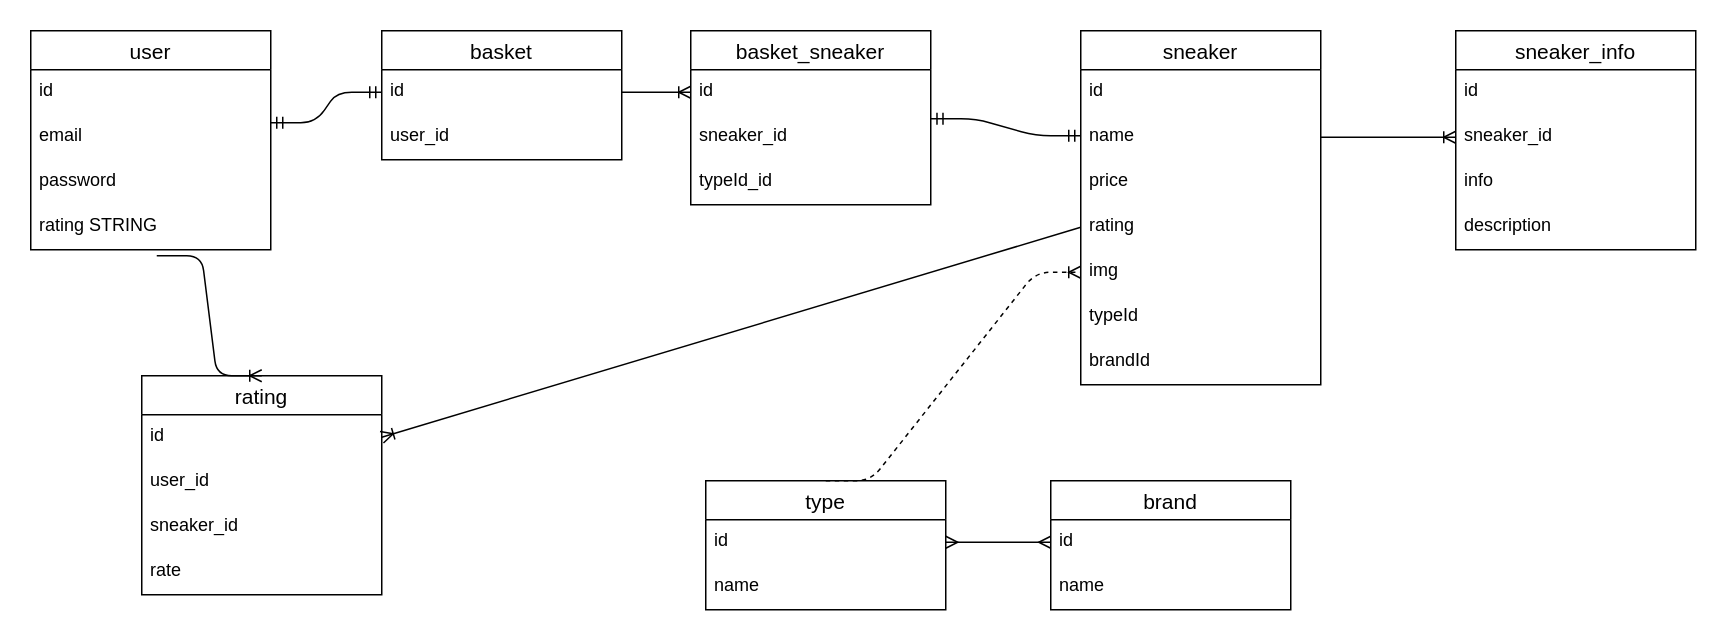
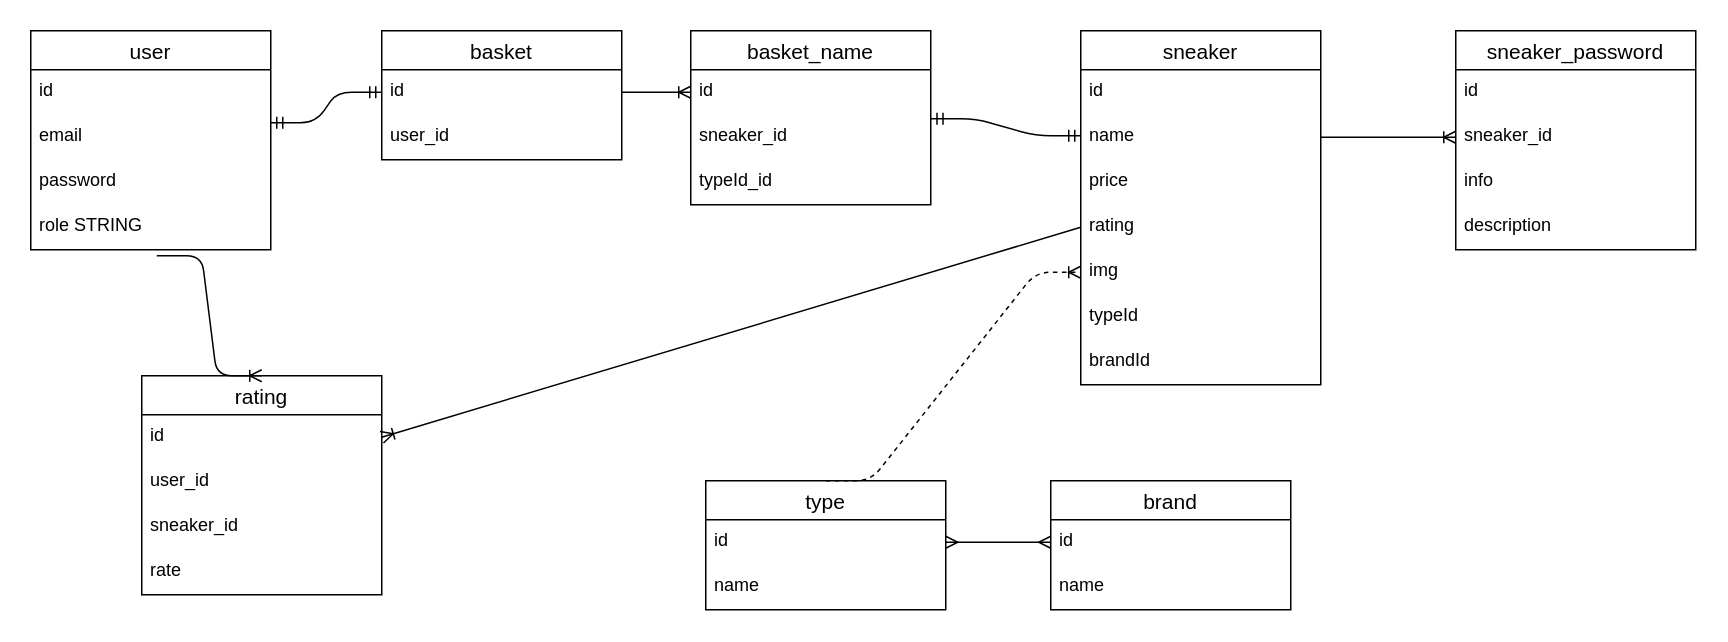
- <mxCell id="33" value="basket_sneaker" style="swimlane;fontStyle=0;childLayout=stackLayout;horizontal=1;startSize=26;horizontalStack=0;resizeParent=1;resizeParentMax=0;resizeLast=0;collapsible=1;marginBottom=0;align=center;fontSize=14;" parent="1" vertex="1"><mxGeometry x="460" y="20" width="160" height="116" as="geometry" /></mxCell>
+ <mxCell id="33" value="basket_name" style="swimlane;fontStyle=0;childLayout=stackLayout;horizontal=1;startSize=26;horizontalStack=0;resizeParent=1;resizeParentMax=0;resizeLast=0;collapsible=1;marginBottom=0;align=center;fontSize=14;" parent="1" vertex="1"><mxGeometry x="460" y="20" width="160" height="116" as="geometry" /></mxCell>
- <mxCell id="27" value="sneaker_info" style="swimlane;fontStyle=0;childLayout=stackLayout;horizontal=1;startSize=26;horizontalStack=0;resizeParent=1;resizeParentMax=0;resizeLast=0;collapsible=1;marginBottom=0;align=center;fontSize=14;" parent="1" vertex="1"><mxGeometry x="970" y="20" width="160" height="146" as="geometry" /></mxCell>
+ <mxCell id="27" value="sneaker_password" style="swimlane;fontStyle=0;childLayout=stackLayout;horizontal=1;startSize=26;horizontalStack=0;resizeParent=1;resizeParentMax=0;resizeLast=0;collapsible=1;marginBottom=0;align=center;fontSize=14;" parent="1" vertex="1"><mxGeometry x="970" y="20" width="160" height="146" as="geometry" /></mxCell>
- <mxCell id="6" value="rating STRING" style="text;strokeColor=none;fillColor=none;spacingLeft=4;spacingRight=4;overflow=hidden;rotatable=0;points=[[0,0.5],[1,0.5]];portConstraint=eastwest;fontSize=12;" parent="2" vertex="1"><mxGeometry y="116" width="160" height="30" as="geometry" /></mxCell>
+ <mxCell id="6" value="role STRING" style="text;strokeColor=none;fillColor=none;spacingLeft=4;spacingRight=4;overflow=hidden;rotatable=0;points=[[0,0.5],[1,0.5]];portConstraint=eastwest;fontSize=12;" parent="2" vertex="1"><mxGeometry y="116" width="160" height="30" as="geometry" /></mxCell>
